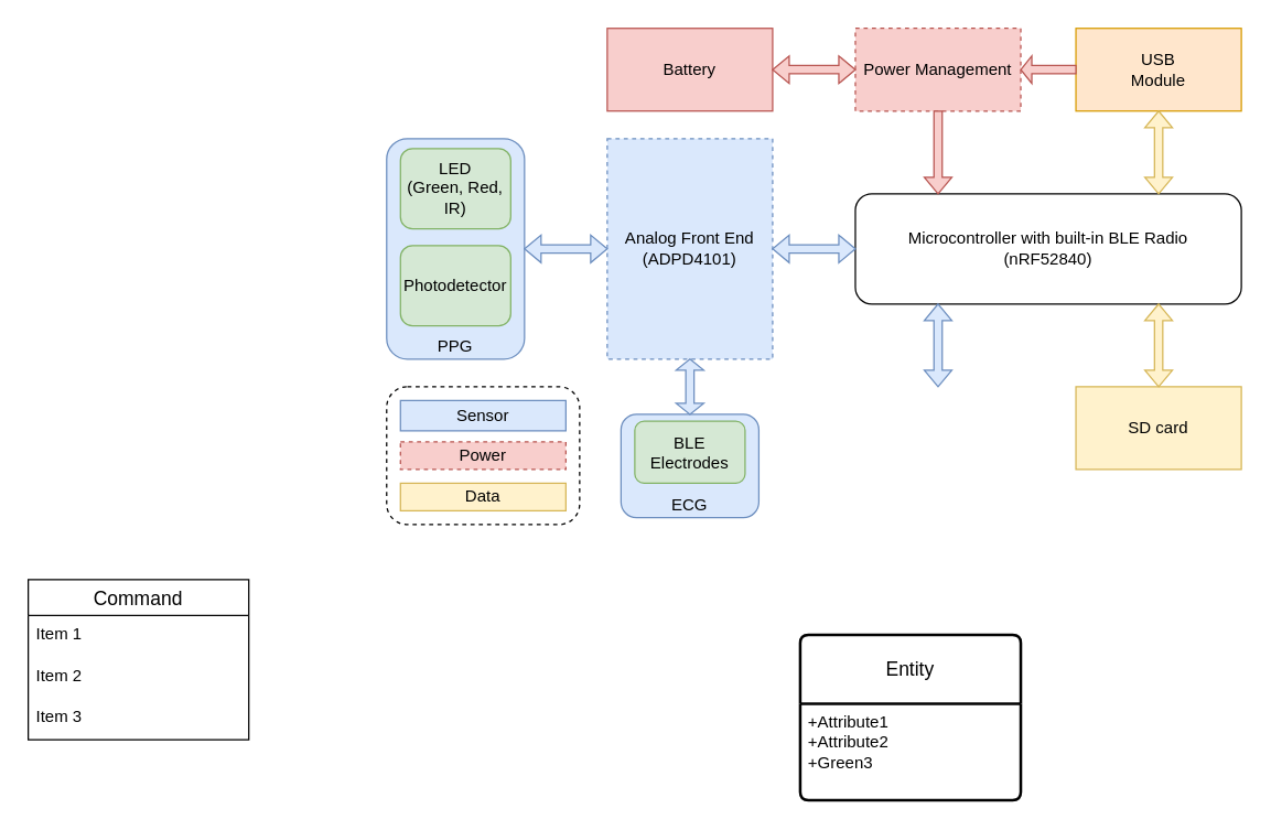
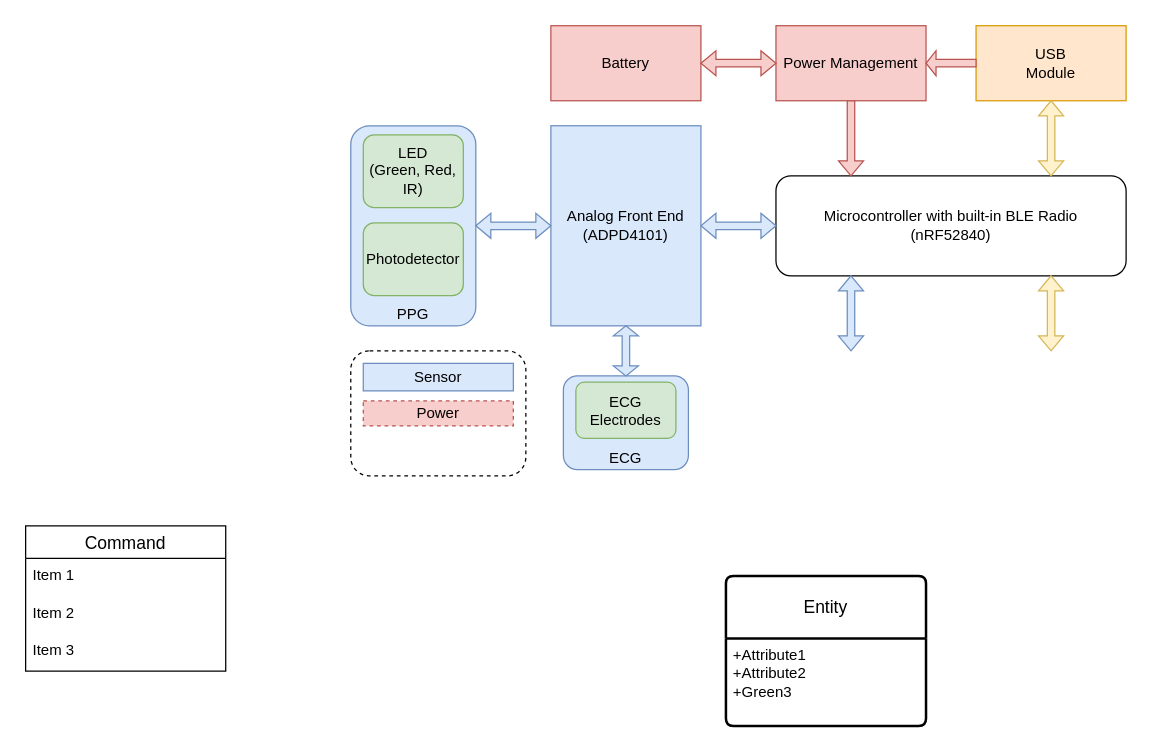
- <mxCell id="3" value="Power Management" style="rounded=0;whiteSpace=wrap;html=1;fillColor=#f8cecc;strokeColor=#b85450;dashed=1;" vertex="1" parent="1"><mxGeometry x="620" y="20" width="120" height="60" as="geometry" /></mxCell>
+ <mxCell id="3" value="Power Management" style="rounded=0;whiteSpace=wrap;html=1;fillColor=#f8cecc;strokeColor=#b85450;" vertex="1" parent="1"><mxGeometry x="620" y="20" width="120" height="60" as="geometry" /></mxCell>
- <mxCell id="6" value="Analog Front End&lt;div&gt;(ADPD4101)&lt;/div&gt;" style="rounded=0;whiteSpace=wrap;html=1;fillColor=#dae8fc;strokeColor=#6c8ebf;dashed=1;" vertex="1" parent="1"><mxGeometry x="440" y="100" width="120" height="160" as="geometry" /></mxCell>
+ <mxCell id="6" value="Analog Front End&lt;div&gt;(ADPD4101)&lt;/div&gt;" style="rounded=0;whiteSpace=wrap;html=1;fillColor=#dae8fc;strokeColor=#6c8ebf;" vertex="1" parent="1"><mxGeometry x="440" y="100" width="120" height="160" as="geometry" /></mxCell>
- <mxCell id="5" value="SD card" style="rounded=0;whiteSpace=wrap;html=1;fillColor=#fff2cc;strokeColor=#d6b656;" vertex="1" parent="1"><mxGeometry x="780" y="280" width="120" height="60" as="geometry" /></mxCell>
- <mxCell id="12" value="BLE Electrodes" style="rounded=1;whiteSpace=wrap;html=1;fillColor=#d5e8d4;strokeColor=#82b366;" vertex="1" parent="10"><mxGeometry x="10" y="5" width="80" height="45" as="geometry" /></mxCell>
+ <mxCell id="12" value="ECG Electrodes" style="rounded=1;whiteSpace=wrap;html=1;fillColor=#d5e8d4;strokeColor=#82b366;" vertex="1" parent="10"><mxGeometry x="10" y="5" width="80" height="45" as="geometry" /></mxCell>
- <mxCell id="31" value="Data" style="rounded=0;whiteSpace=wrap;html=1;fillColor=#fff2cc;strokeColor=#d6b656;" vertex="1" parent="28"><mxGeometry x="10" y="70" width="120" height="20" as="geometry" /></mxCell>
